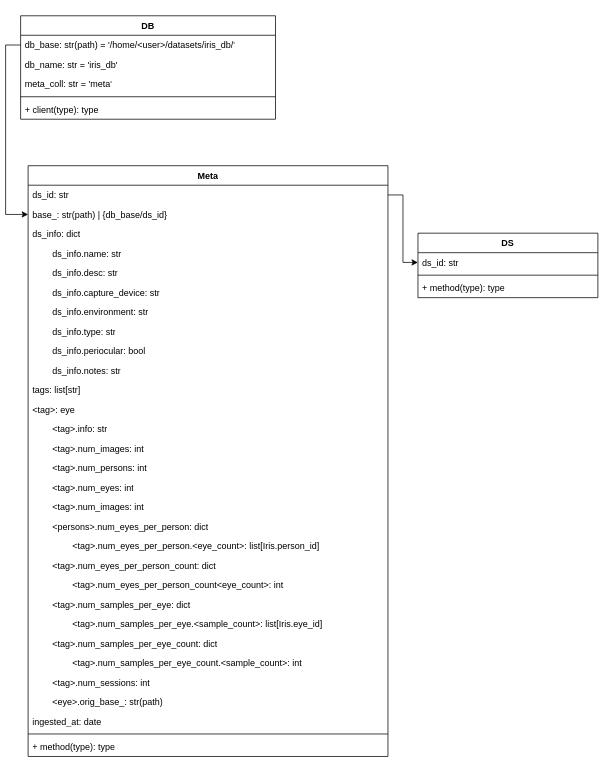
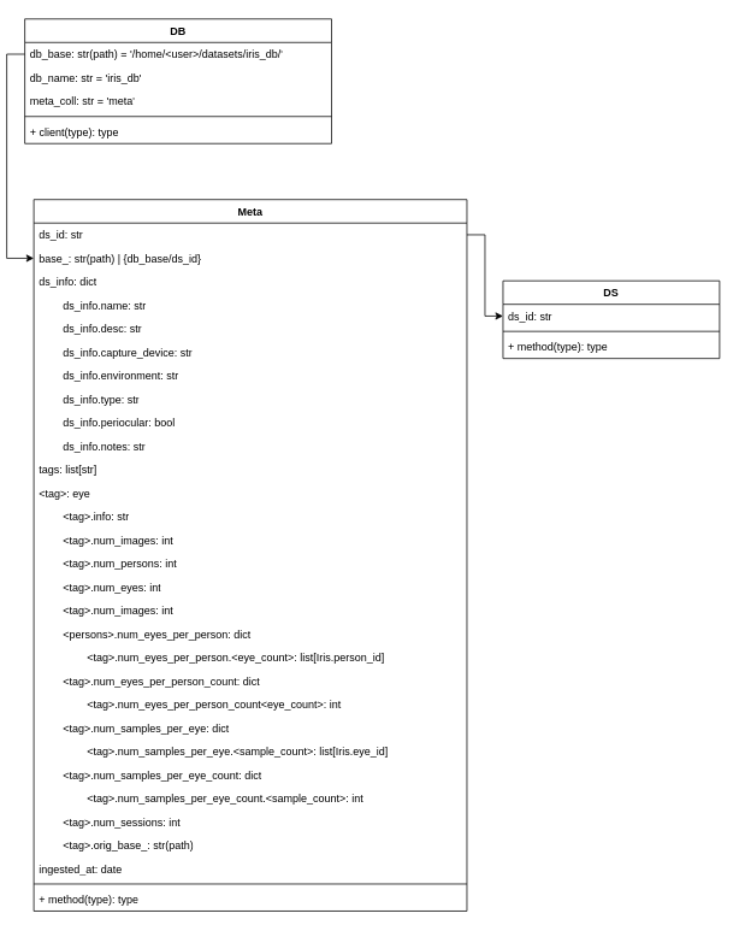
- <mxCell id="29" value="&lt;span style=&quot;white-space: pre;&quot;&gt;&#09;&lt;/span&gt;&amp;lt;eye&amp;gt;.orig_base_: str(path)" style="text;strokeColor=none;fillColor=none;align=left;verticalAlign=top;spacingLeft=4;spacingRight=4;overflow=hidden;rotatable=0;points=[[0,0.5],[1,0.5]];portConstraint=eastwest;whiteSpace=wrap;html=1;" vertex="1" parent="2"><mxGeometry y="702" width="480" height="26" as="geometry" /></mxCell>
+ <mxCell id="29" value="&lt;span style=&quot;white-space: pre;&quot;&gt;&#09;&lt;/span&gt;&amp;lt;tag&amp;gt;.orig_base_: str(path)" style="text;strokeColor=none;fillColor=none;align=left;verticalAlign=top;spacingLeft=4;spacingRight=4;overflow=hidden;rotatable=0;points=[[0,0.5],[1,0.5]];portConstraint=eastwest;whiteSpace=wrap;html=1;" vertex="1" parent="2"><mxGeometry y="702" width="480" height="26" as="geometry" /></mxCell>
